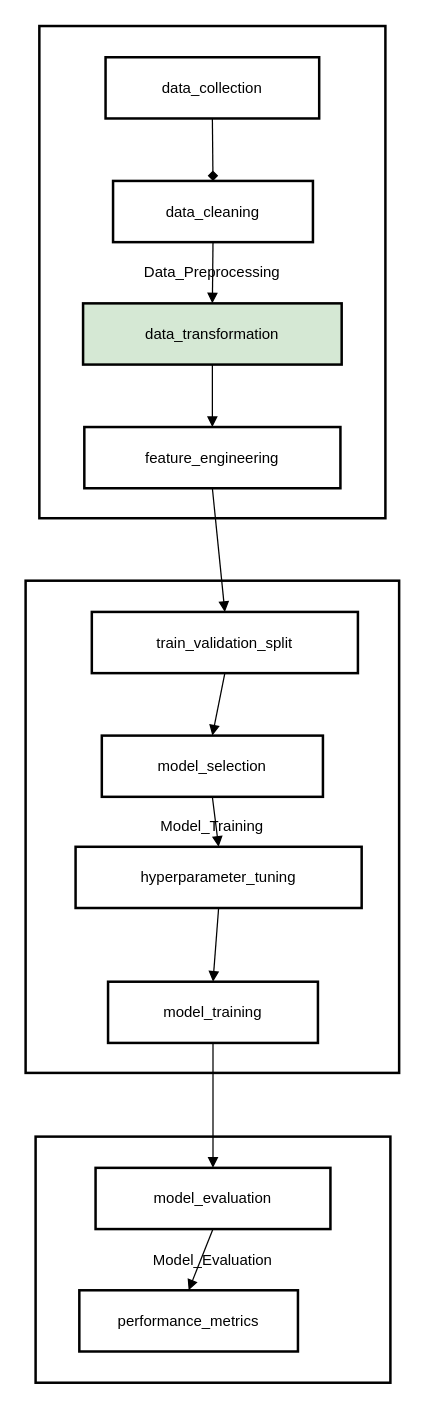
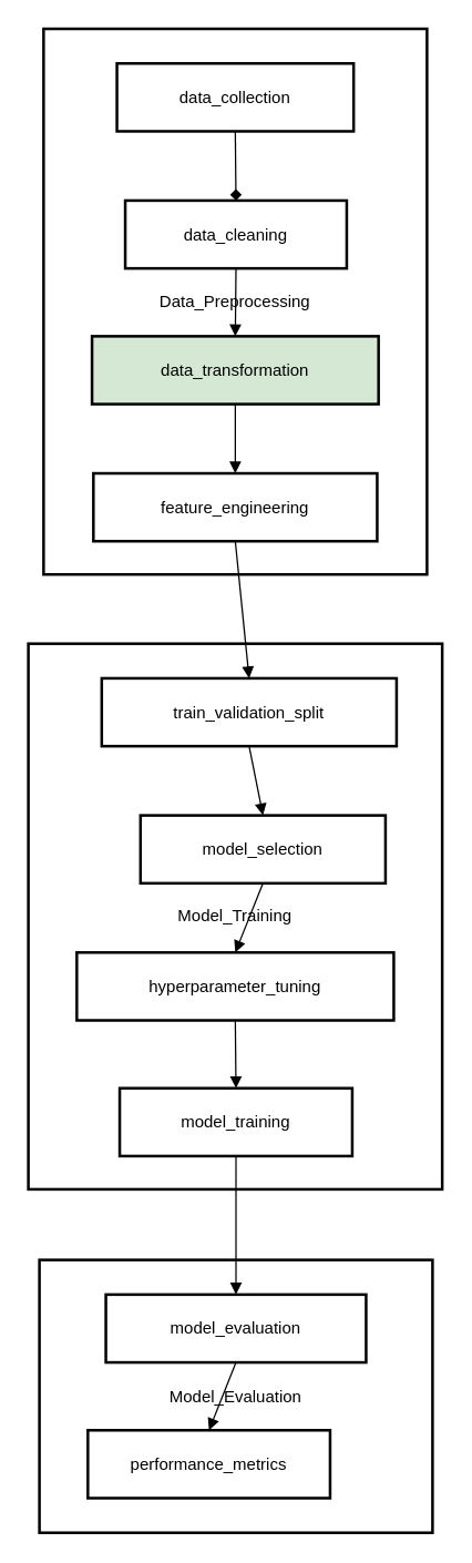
- <mxCell id="10" value="model_selection" style="whiteSpace=wrap;strokeWidth=2;" vertex="1" parent="1"><mxGeometry x="81" y="588" width="177" height="49" as="geometry" /></mxCell>
+ <mxCell id="10" value="model_selection" style="whiteSpace=wrap;strokeWidth=2;" vertex="1" parent="1"><mxGeometry x="101" y="588" width="177" height="49" as="geometry" /></mxCell>
- <mxCell id="11" value="hyperparameter_tuning" style="whiteSpace=wrap;strokeWidth=2;" vertex="1" parent="1"><mxGeometry x="60" y="677" width="229" height="49" as="geometry" /></mxCell>
+ <mxCell id="11" value="hyperparameter_tuning" style="whiteSpace=wrap;strokeWidth=2;" vertex="1" parent="1"><mxGeometry x="55" y="687" width="229" height="49" as="geometry" /></mxCell>
